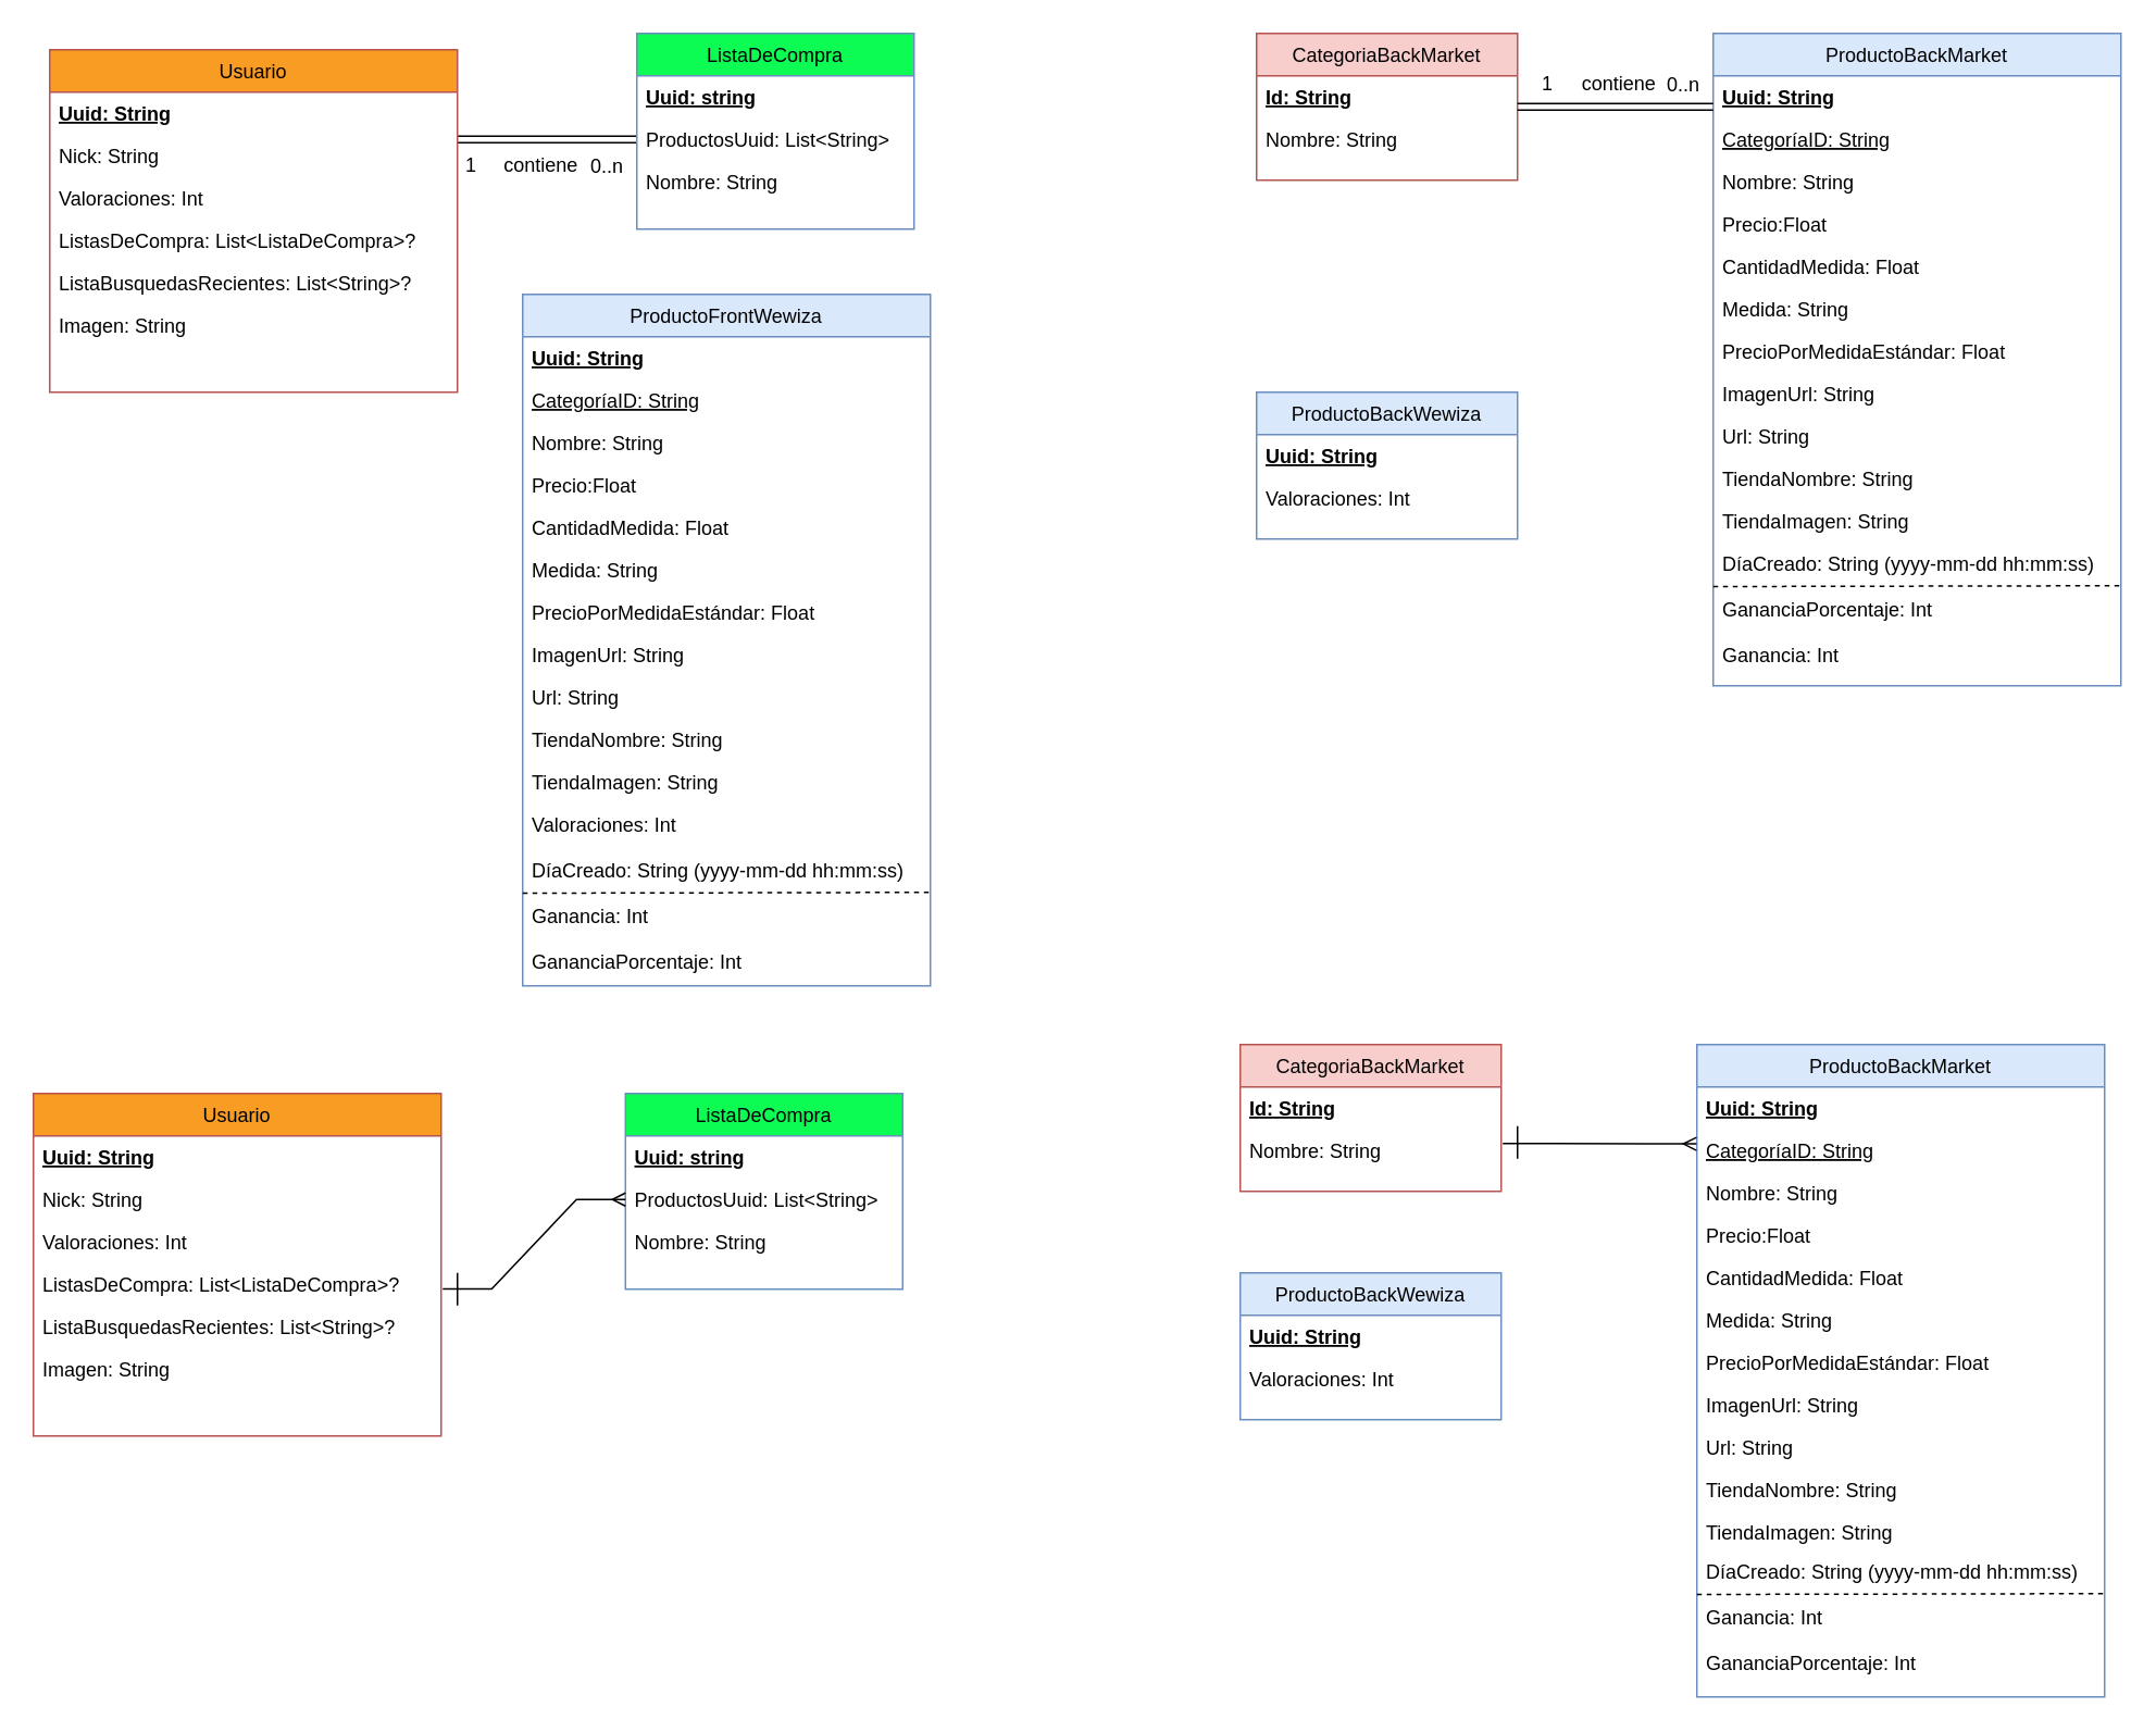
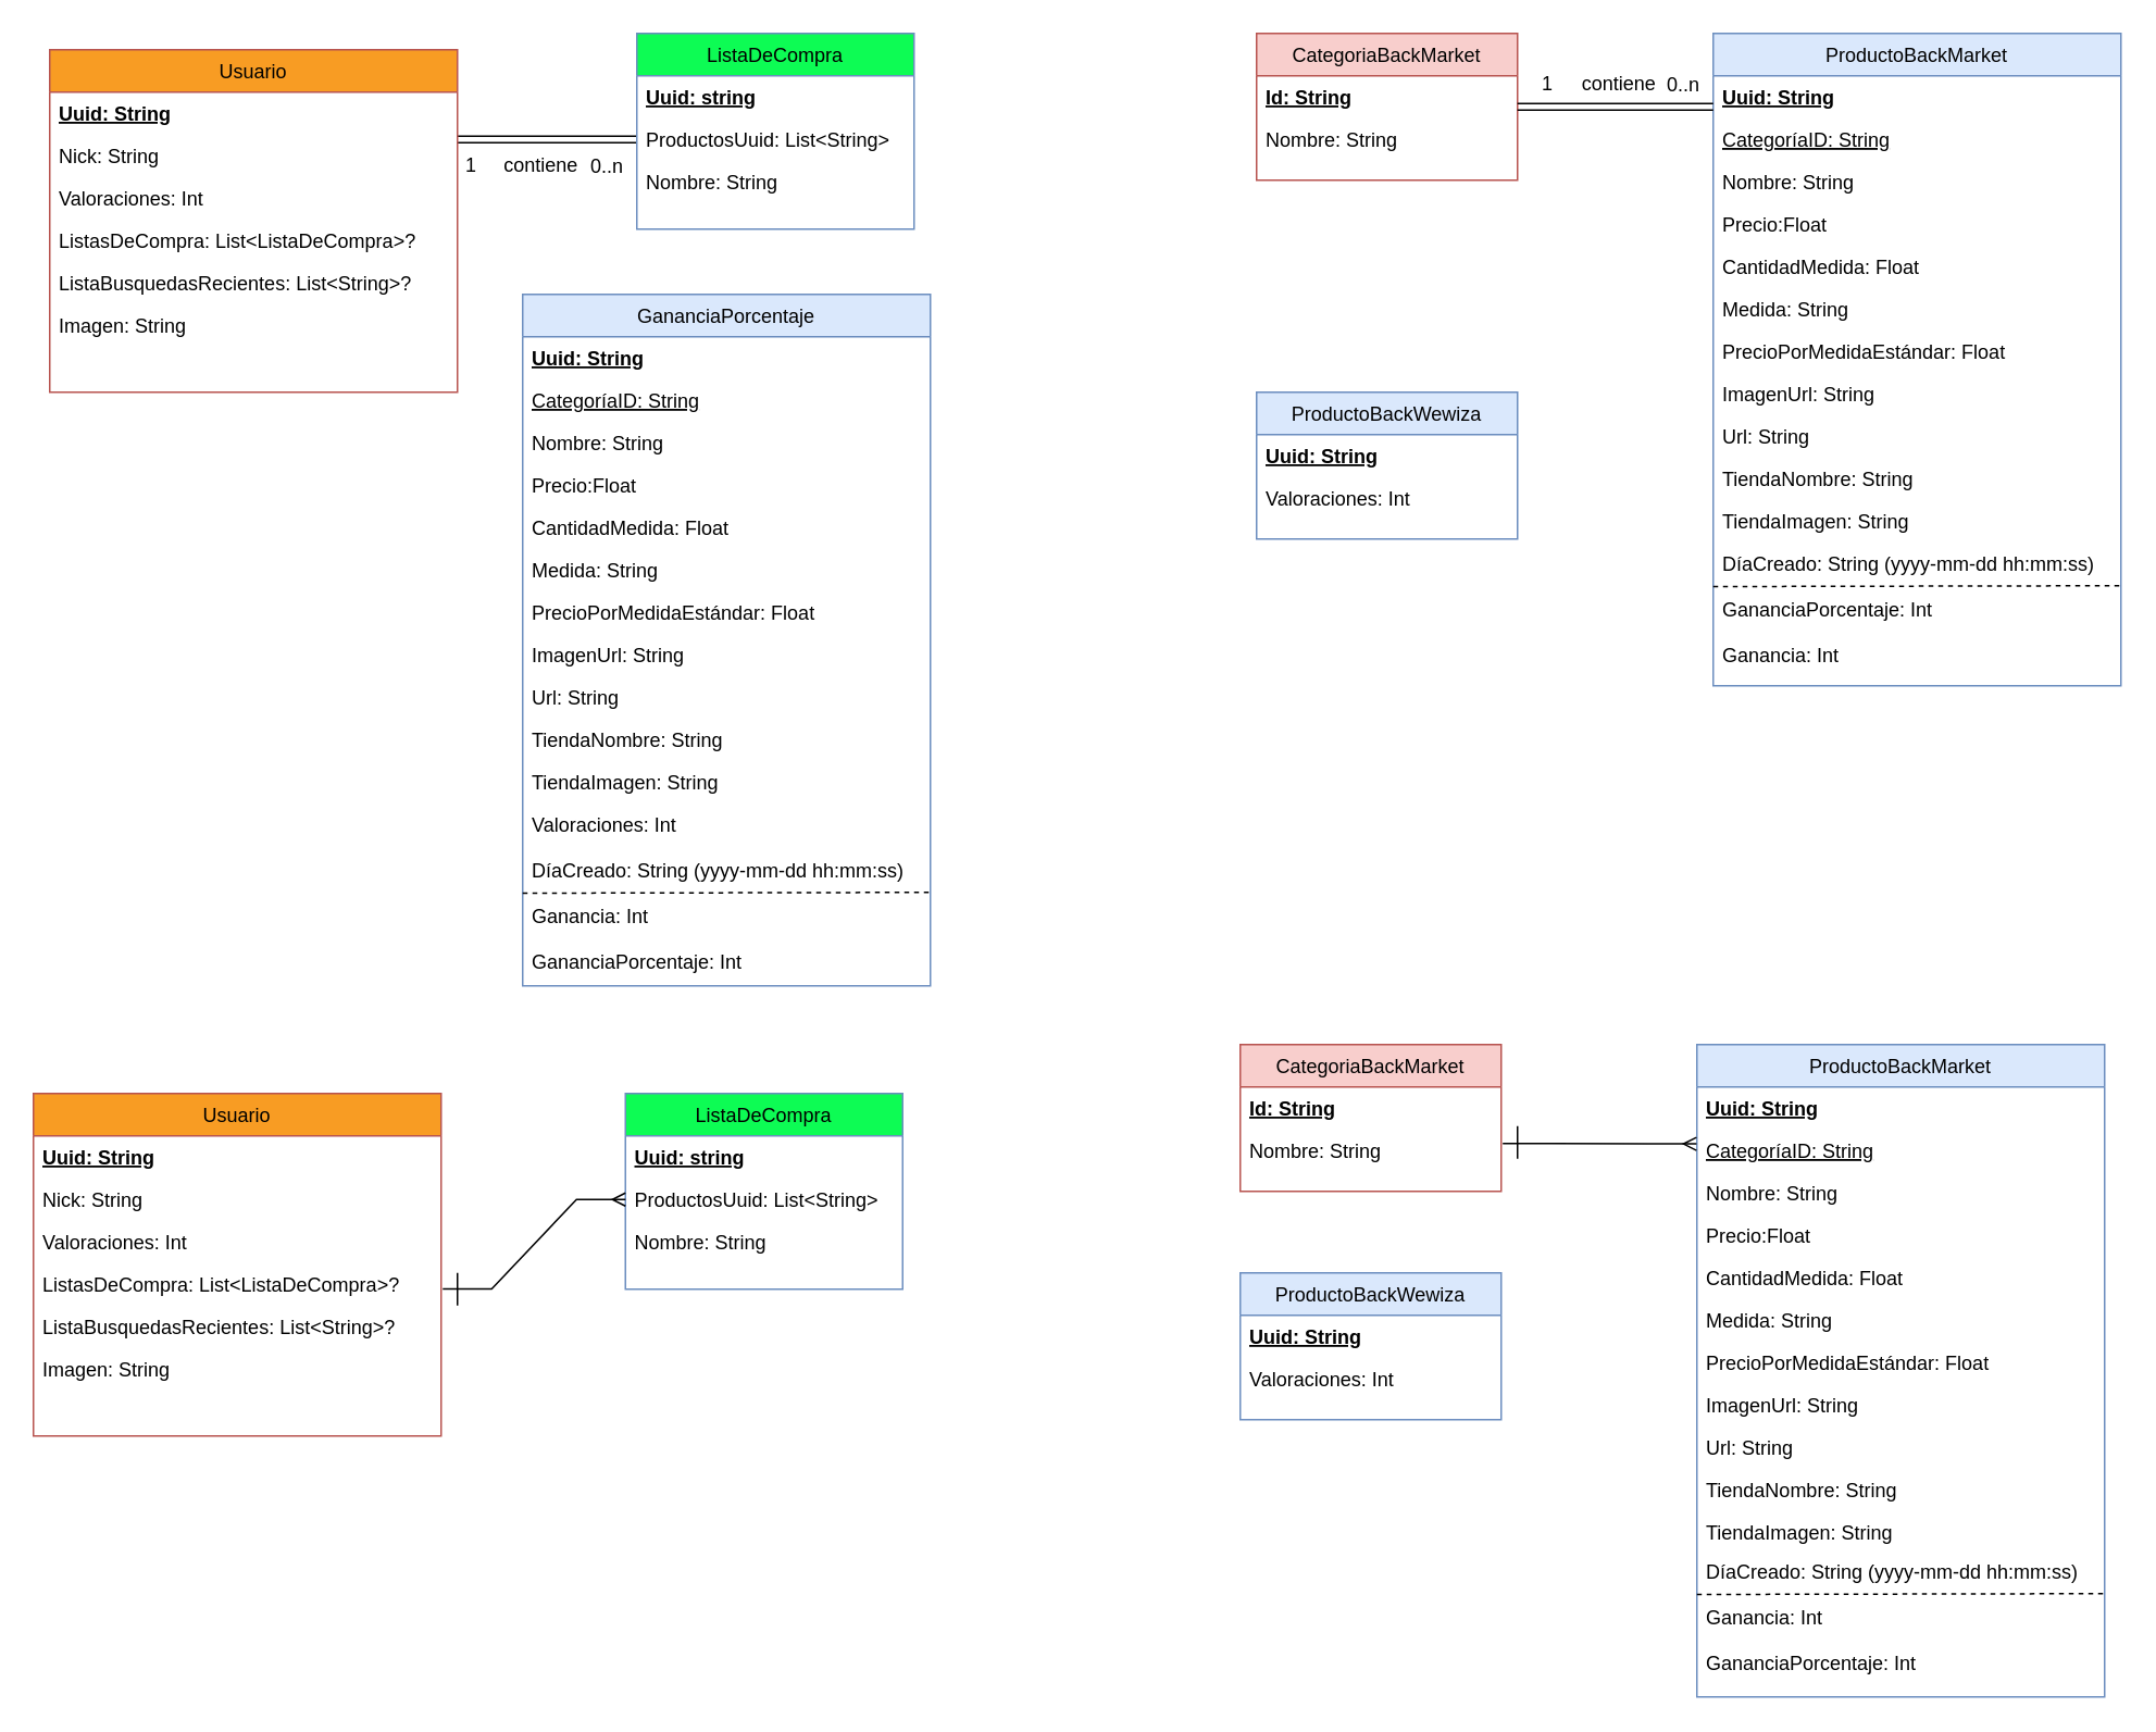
- <mxCell id="39" value="ProductoFrontWewiza" style="swimlane;fontStyle=0;align=center;verticalAlign=top;childLayout=stackLayout;horizontal=1;startSize=26;horizontalStack=0;resizeParent=1;resizeLast=0;collapsible=1;marginBottom=0;rounded=0;shadow=0;strokeWidth=1;fillColor=#dae8fc;strokeColor=#6c8ebf;" parent="1" vertex="1"><mxGeometry x="320" y="180" width="250" height="424" as="geometry"><mxRectangle x="510" y="110" width="160" height="26" as="alternateBounds" /></mxGeometry></mxCell>
+ <mxCell id="39" value="GananciaPorcentaje" style="swimlane;fontStyle=0;align=center;verticalAlign=top;childLayout=stackLayout;horizontal=1;startSize=26;horizontalStack=0;resizeParent=1;resizeLast=0;collapsible=1;marginBottom=0;rounded=0;shadow=0;strokeWidth=1;fillColor=#dae8fc;strokeColor=#6c8ebf;" parent="1" vertex="1"><mxGeometry x="320" y="180" width="250" height="424" as="geometry"><mxRectangle x="510" y="110" width="160" height="26" as="alternateBounds" /></mxGeometry></mxCell>
